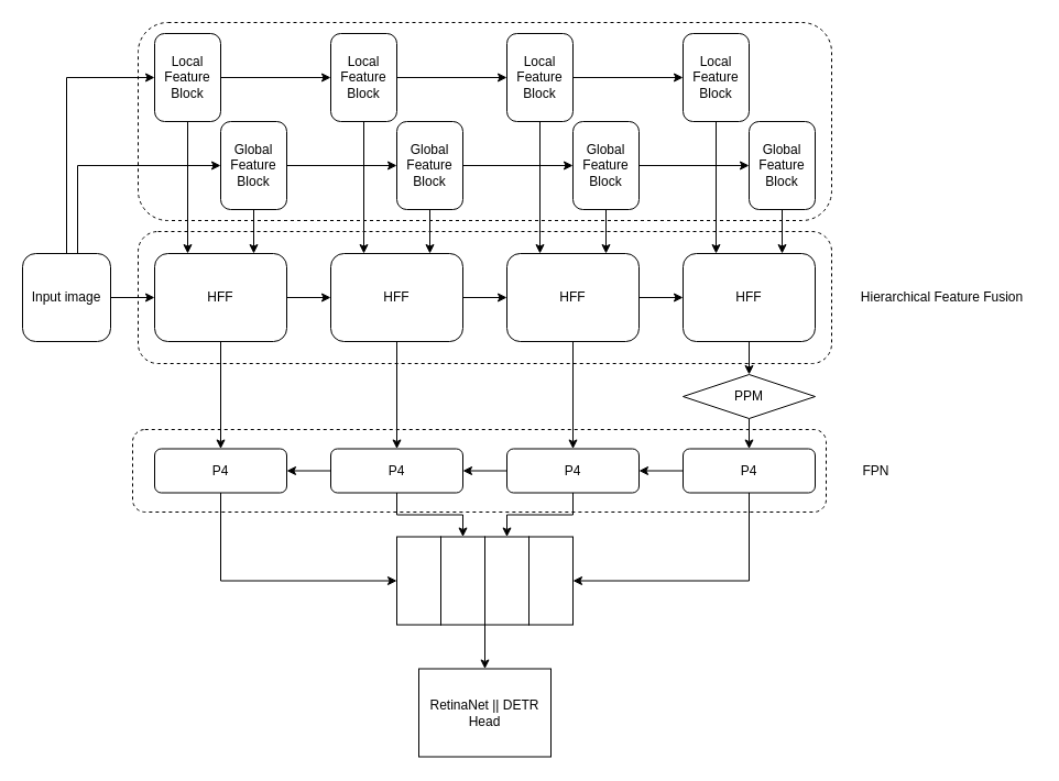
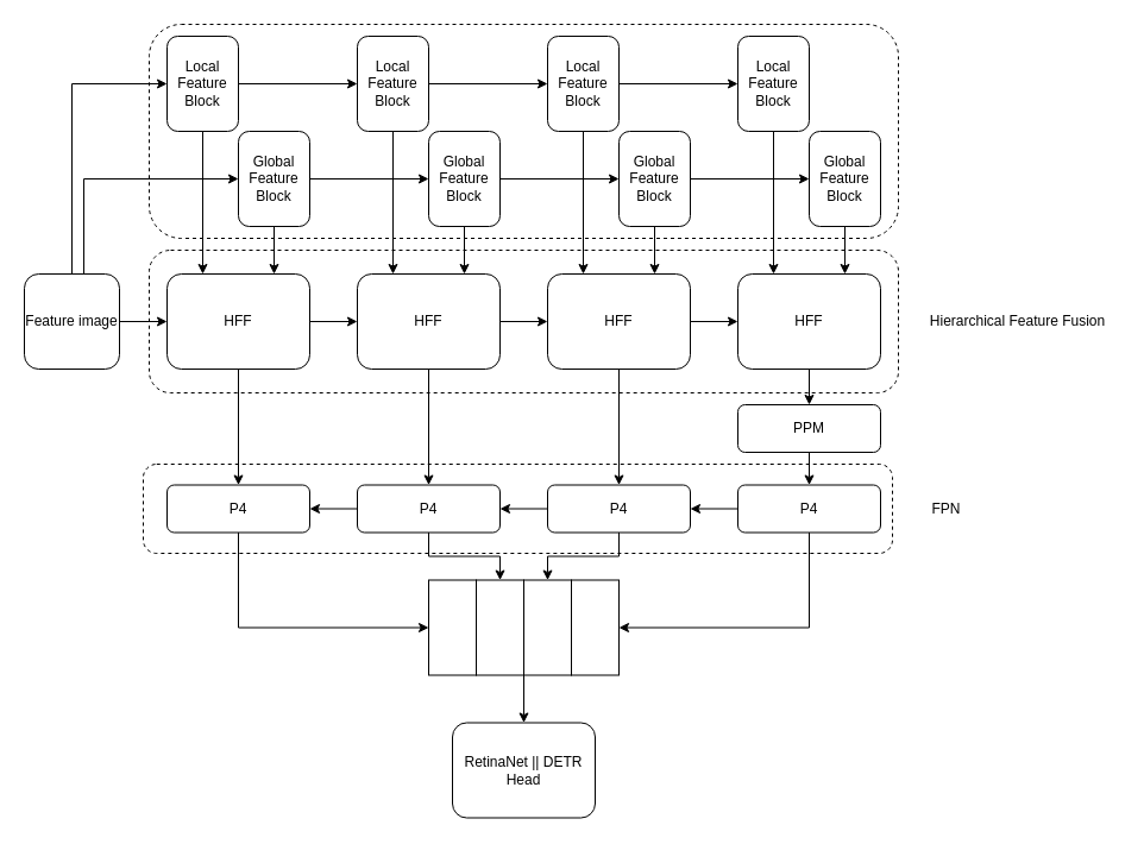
- <mxCell id="6" value="Input image" style="rounded=1;whiteSpace=wrap;html=1;" parent="1" vertex="1"><mxGeometry x="20" y="230" width="80" height="80" as="geometry" /></mxCell>
+ <mxCell id="6" value="Feature image" style="rounded=1;whiteSpace=wrap;html=1;" parent="1" vertex="1"><mxGeometry x="20" y="230" width="80" height="80" as="geometry" /></mxCell>
- <mxCell id="41" value="PPM" style="rhombus;whiteSpace=wrap;html=1;" parent="1" vertex="1"><mxGeometry x="620" y="340" width="120" height="40" as="geometry" /></mxCell>
+ <mxCell id="41" value="PPM" style="rounded=1;whiteSpace=wrap;html=1;" parent="1" vertex="1"><mxGeometry x="620" y="340" width="120" height="40" as="geometry" /></mxCell>
- <mxCell id="58" value="RetinaNet || DETR&lt;div&gt;Head&lt;/div&gt;" style="whiteSpace=wrap;html=1;rounded=0;" parent="1" vertex="1"><mxGeometry x="380" y="607.5" width="120" height="80" as="geometry" /></mxCell>
+ <mxCell id="58" value="RetinaNet || DETR&lt;div&gt;Head&lt;/div&gt;" style="rounded=1;whiteSpace=wrap;html=1;" parent="1" vertex="1"><mxGeometry x="380" y="607.5" width="120" height="80" as="geometry" /></mxCell>
